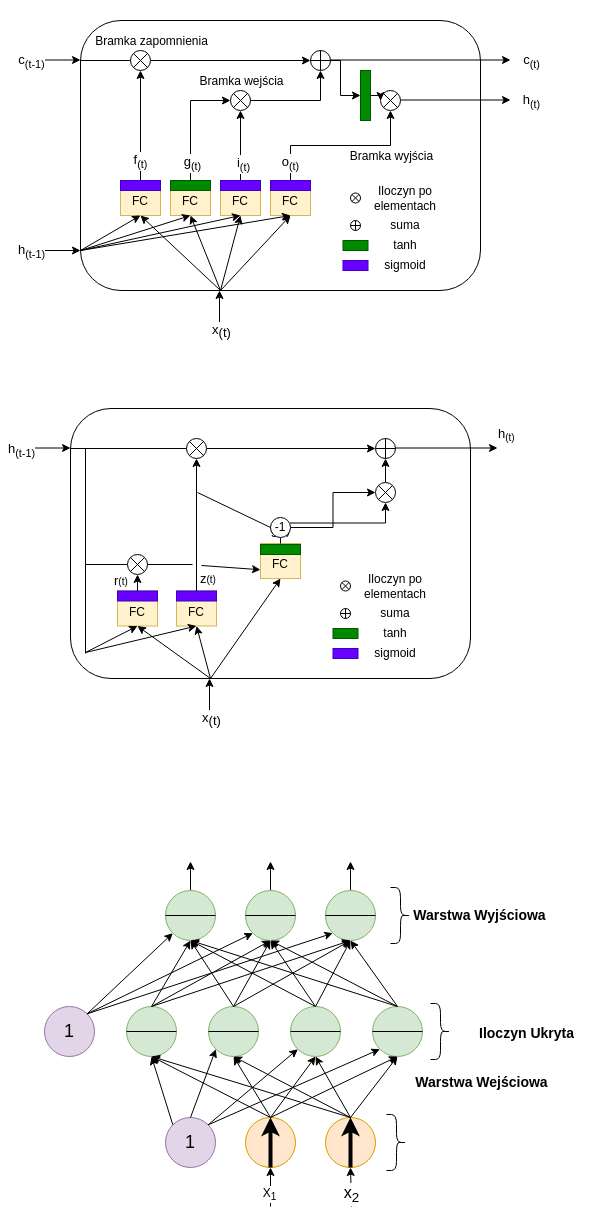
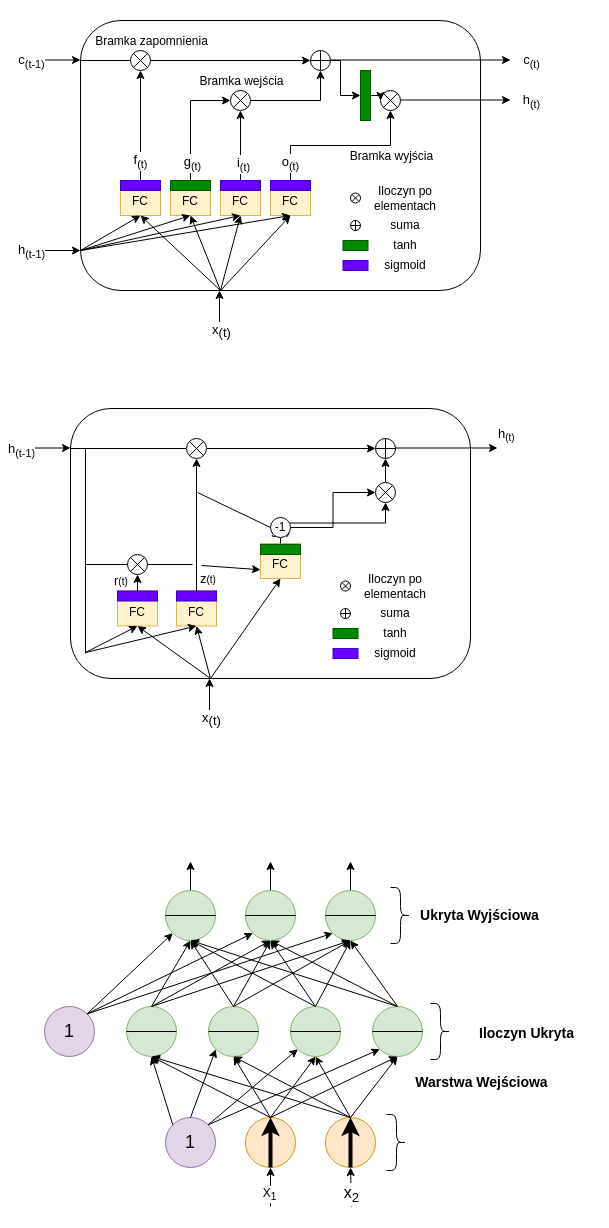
- <mxCell id="175" value="&lt;font style=&quot;font-size: 14px;&quot;&gt;&lt;b&gt;Warstwa Wyjściowa&lt;/b&gt;&lt;/font&gt;" style="text;html=1;align=center;verticalAlign=middle;resizable=0;points=[];autosize=1;strokeColor=none;fillColor=none;" vertex="1" parent="1"><mxGeometry x="404" y="901" width="150" height="28" as="geometry" /></mxCell>
+ <mxCell id="175" value="&lt;font style=&quot;font-size: 14px;&quot;&gt;&lt;b&gt;Ukryta Wyjściowa&lt;/b&gt;&lt;/font&gt;" style="text;html=1;align=center;verticalAlign=middle;resizable=0;points=[];autosize=1;strokeColor=none;fillColor=none;" vertex="1" parent="1"><mxGeometry x="404" y="901" width="150" height="28" as="geometry" /></mxCell>
